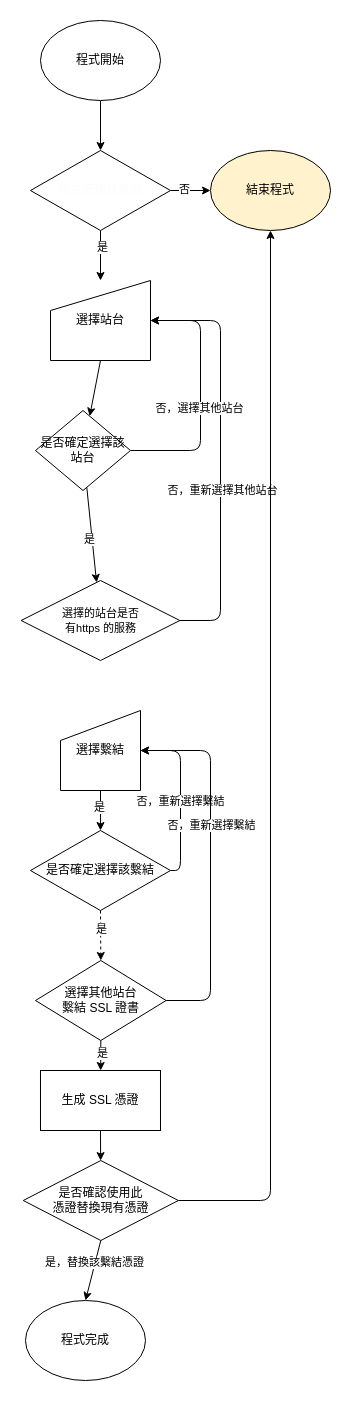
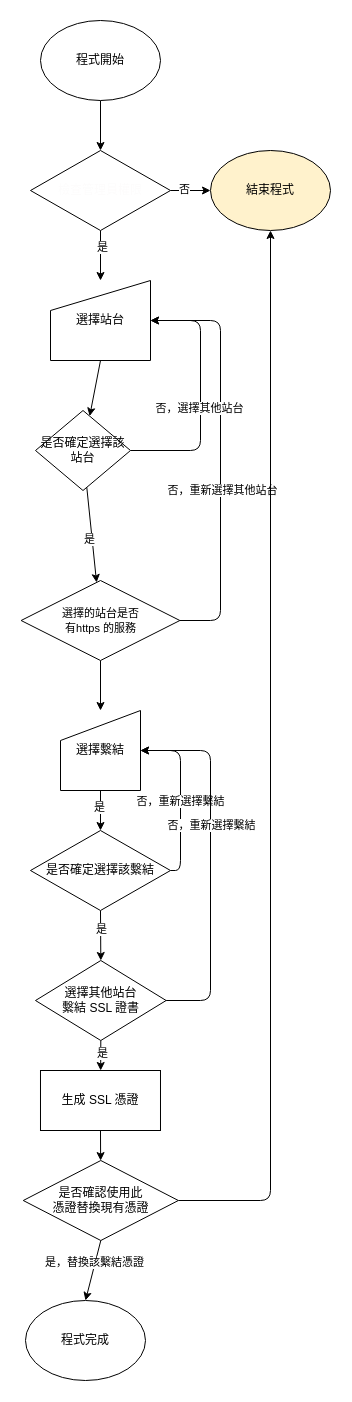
+ <mxCell id="12" style="edgeStyle=none;html=1;exitX=0.5;exitY=1;exitDx=0;exitDy=0;" parent="1" source="15" target="18" edge="1"><mxGeometry relative="1" as="geometry"><mxPoint x="99.778" y="510" as="targetPoint" /></mxGeometry></mxCell>
- <mxCell id="28" style="edgeStyle=none;html=1;exitX=0.5;exitY=1;exitDx=0;exitDy=0;entryX=0.5;entryY=0;entryDx=0;entryDy=0;dashed=1;" parent="1" source="30" target="35" edge="1"><mxGeometry relative="1" as="geometry" /></mxCell>
+ <mxCell id="28" style="edgeStyle=none;html=1;exitX=0.5;exitY=1;exitDx=0;exitDy=0;entryX=0.5;entryY=0;entryDx=0;entryDy=0;" parent="1" source="30" target="35" edge="1"><mxGeometry relative="1" as="geometry" /></mxCell>
